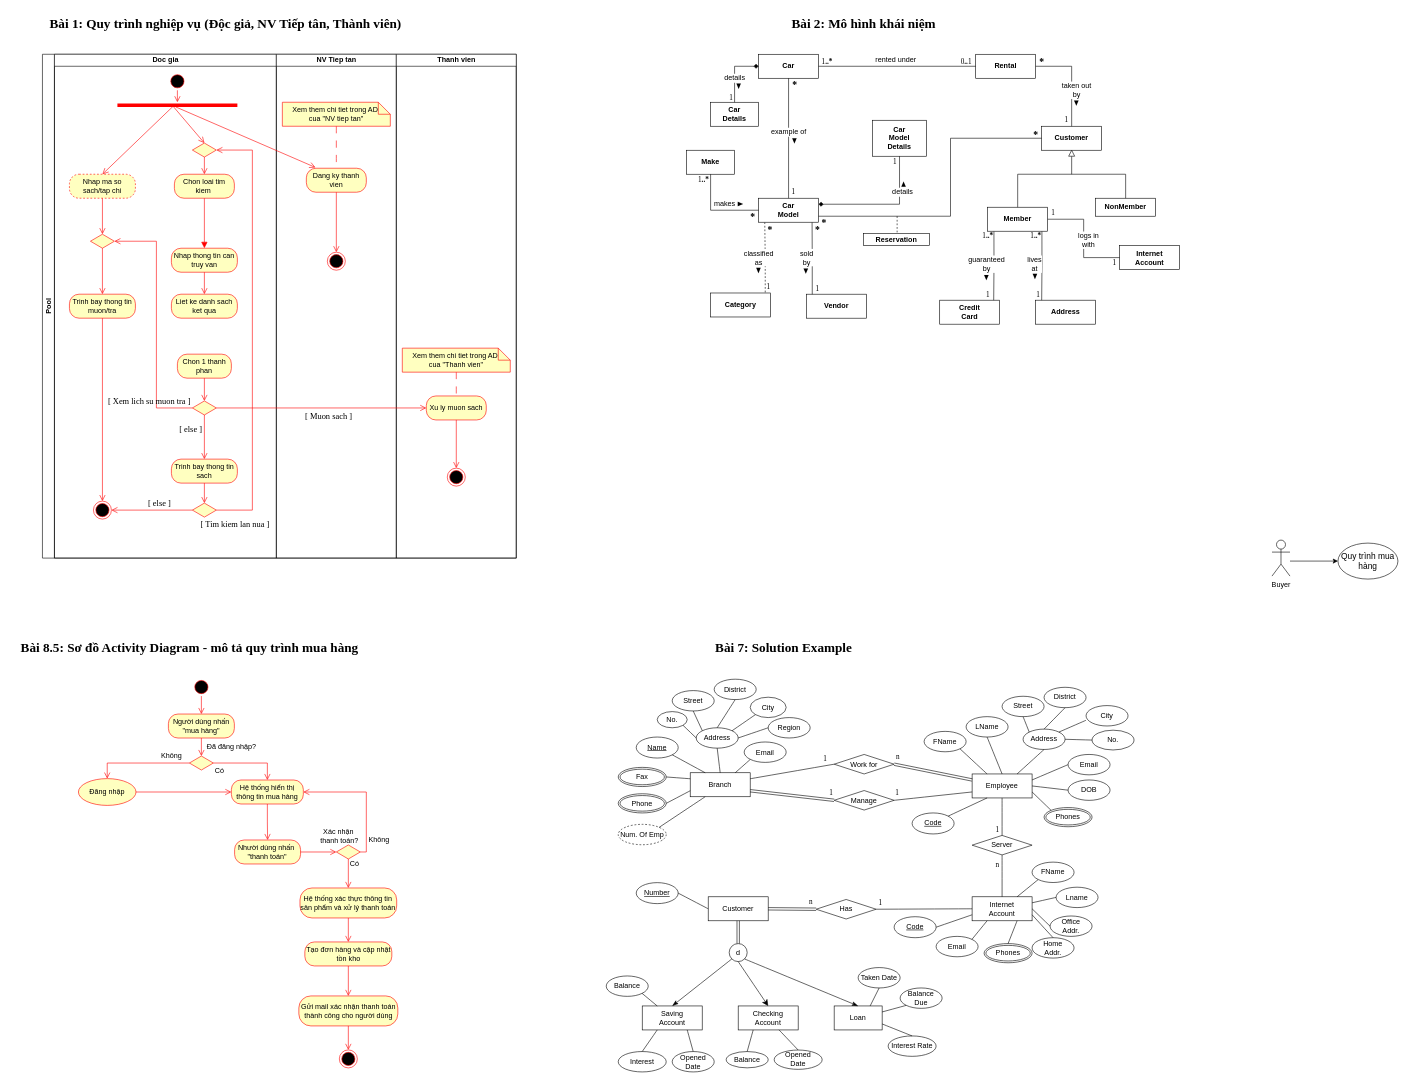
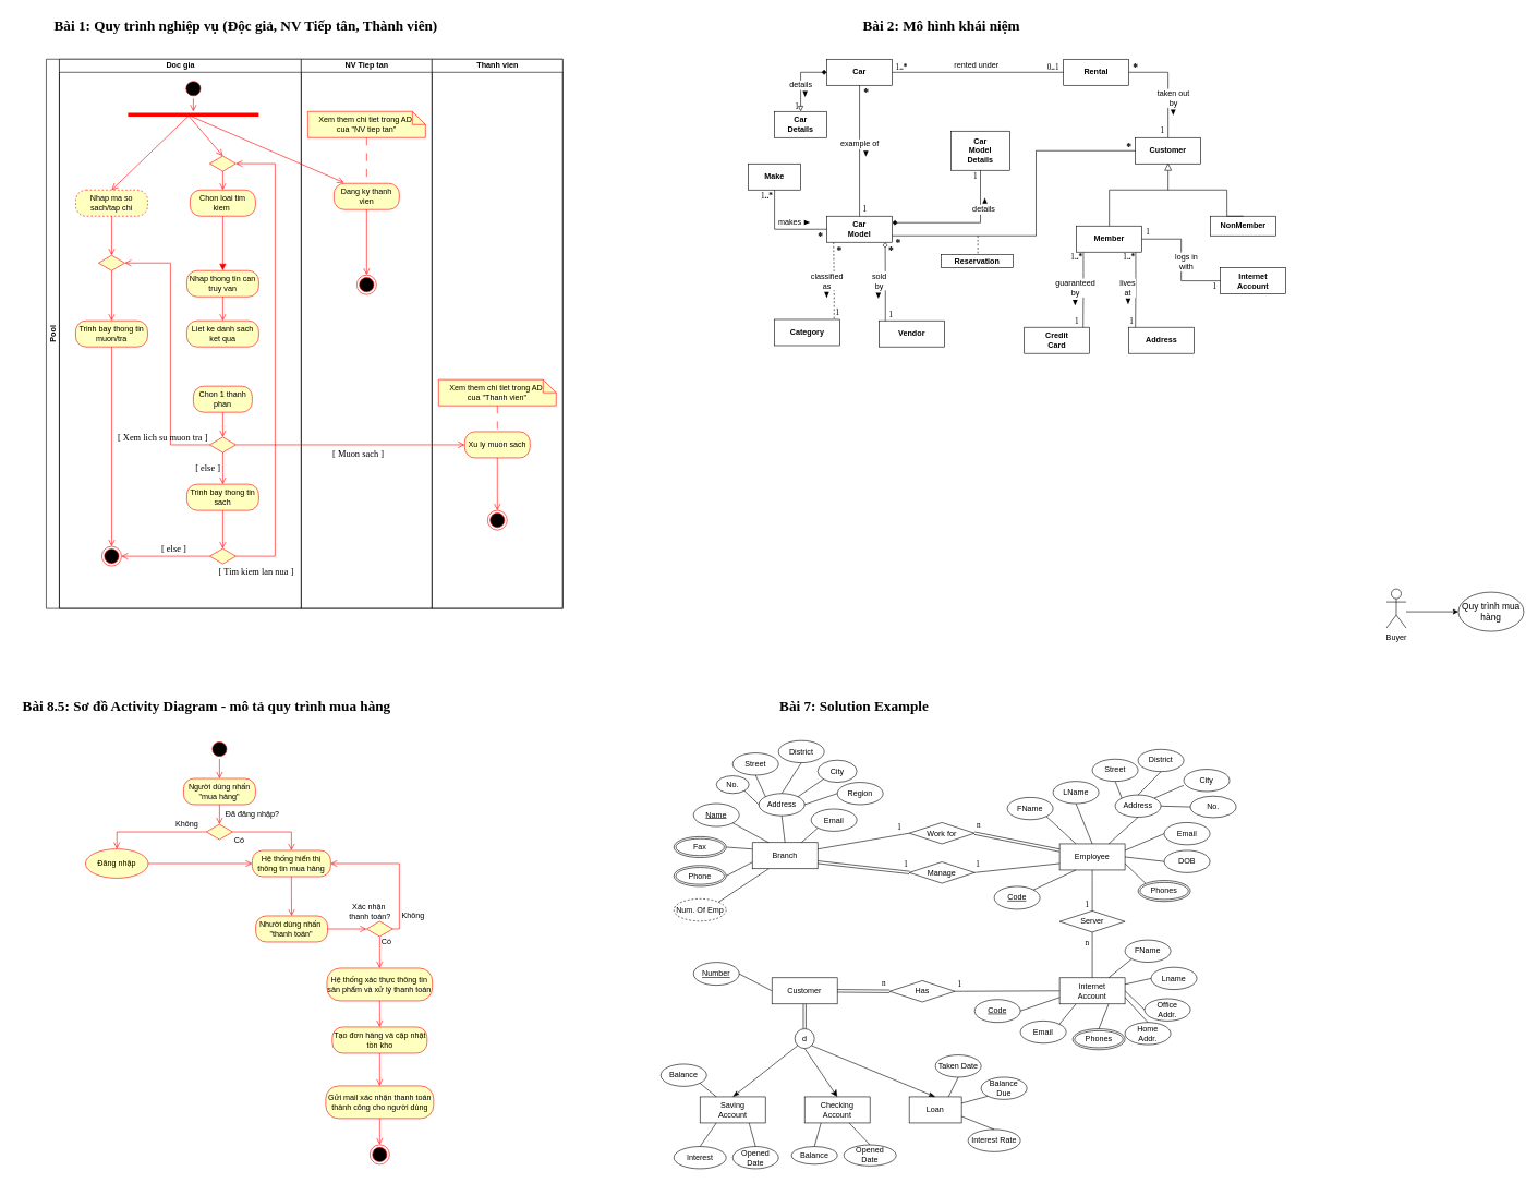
- <mxCell id="98" value="details" style="endArrow=none;html=1;startArrow=diamond;startFill=1;edgeStyle=orthogonalEdgeStyle;rounded=0;fontSize=12;exitX=0;exitY=0.5;exitDx=0;exitDy=0;entryX=0.5;entryY=0;entryDx=0;entryDy=0;endFill=0;strokeWidth=1;" edge="1" parent="1" source="63" target="64"><mxGeometry x="0.2" relative="1" as="geometry"><mxPoint x="1254" y="280" as="sourcePoint" /><mxPoint x="1414" y="280" as="targetPoint" /><Array as="points"><mxPoint x="1224" y="110" /></Array><mxPoint as="offset" /></mxGeometry></mxCell>
+ <mxCell id="98" value="details" style="endArrow=block;html=1;startArrow=diamond;startFill=1;edgeStyle=orthogonalEdgeStyle;rounded=0;fontSize=12;exitX=0;exitY=0.5;exitDx=0;exitDy=0;entryX=0.5;entryY=0;entryDx=0;entryDy=0;endFill=0;strokeWidth=1;" edge="1" parent="1" source="63" target="64"><mxGeometry x="0.2" relative="1" as="geometry"><mxPoint x="1254" y="280" as="sourcePoint" /><mxPoint x="1414" y="280" as="targetPoint" /><Array as="points"><mxPoint x="1224" y="110" /></Array><mxPoint as="offset" /></mxGeometry></mxCell>
- <mxCell id="55" value="&lt;b&gt;NonMember&lt;/b&gt;" style="whiteSpace=wrap;html=1;align=center;" vertex="1" parent="1"><mxGeometry x="1826" y="330" width="100" height="30" as="geometry" /></mxCell>
+ <mxCell id="55" value="&lt;b&gt;NonMember&lt;/b&gt;" style="whiteSpace=wrap;html=1;align=center;" vertex="1" parent="1"><mxGeometry x="1851" y="330" width="100" height="30" as="geometry" /></mxCell>
- <mxCell id="102" value="sold&lt;div&gt;by&lt;/div&gt;" style="endArrow=none;html=1;startArrow=none;startFill=0;edgeStyle=orthogonalEdgeStyle;rounded=0;fontSize=12;endFill=0;strokeWidth=1;entryX=0.892;entryY=1.007;entryDx=0;entryDy=0;entryPerimeter=0;exitX=0.095;exitY=0.004;exitDx=0;exitDy=0;exitPerimeter=0;" edge="1" parent="1" source="56" target="54"><mxGeometry x="0.01" y="9" relative="1" as="geometry"><mxPoint x="1335" y="546" as="sourcePoint" /><mxPoint x="1334" y="430" as="targetPoint" /><mxPoint as="offset" /></mxGeometry></mxCell>
+ <mxCell id="102" value="sold&lt;div&gt;by&lt;/div&gt;" style="endArrow=diamond;html=1;startArrow=none;startFill=0;edgeStyle=orthogonalEdgeStyle;rounded=0;fontSize=12;endFill=0;strokeWidth=1;entryX=0.892;entryY=1.007;entryDx=0;entryDy=0;entryPerimeter=0;exitX=0.095;exitY=0.004;exitDx=0;exitDy=0;exitPerimeter=0;" edge="1" parent="1" source="56" target="54"><mxGeometry x="0.01" y="9" relative="1" as="geometry"><mxPoint x="1335" y="546" as="sourcePoint" /><mxPoint x="1334" y="430" as="targetPoint" /><mxPoint as="offset" /></mxGeometry></mxCell>
- <mxCell id="19" value="Trinh bay thong tin sach" style="rounded=1;whiteSpace=wrap;html=1;arcSize=40;fontColor=#000000;fillColor=#ffffc0;strokeColor=#ff0000;" vertex="1" parent="3"><mxGeometry x="195" y="675" width="110" height="40" as="geometry" /></mxCell>
+ <mxCell id="19" value="Trinh bay thong tin sach" style="rounded=1;whiteSpace=wrap;html=1;arcSize=40;fontColor=#000000;fillColor=#ffffc0;strokeColor=#ff0000;" vertex="1" parent="3"><mxGeometry x="195" y="650" width="110" height="40" as="geometry" /></mxCell>
